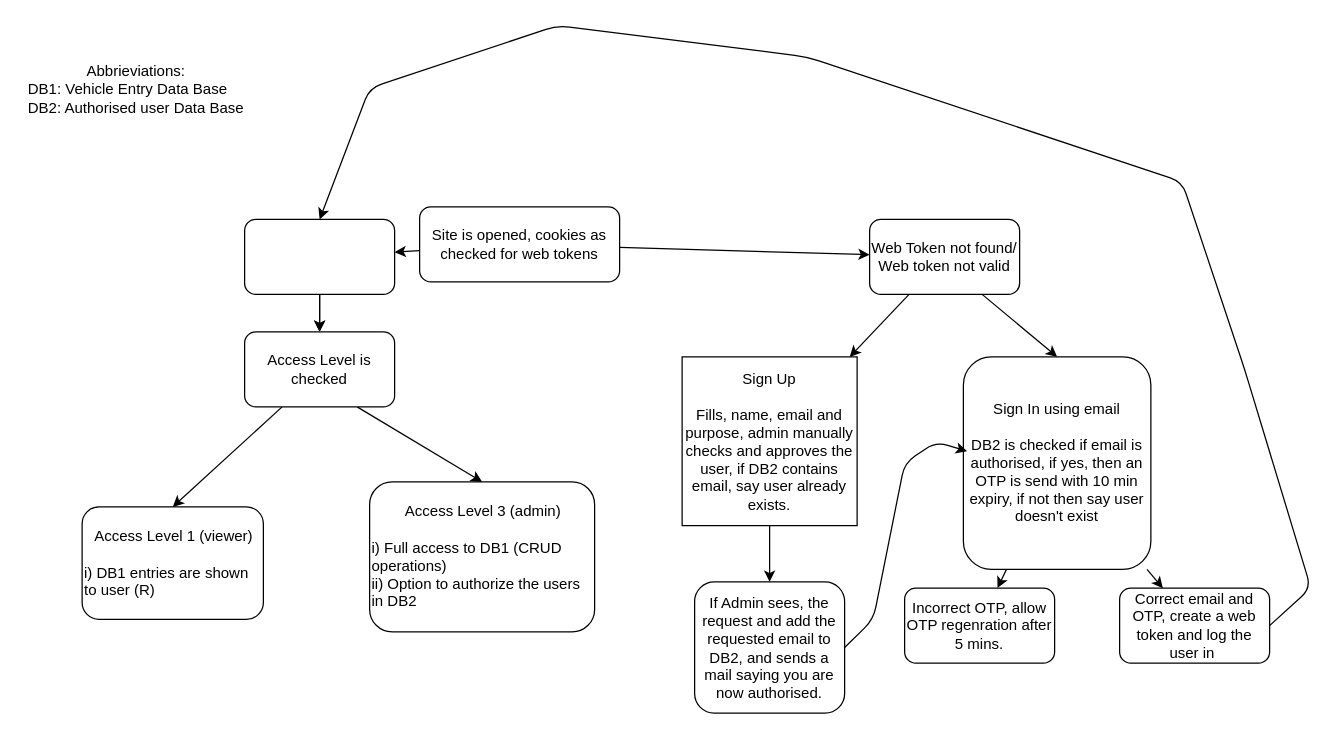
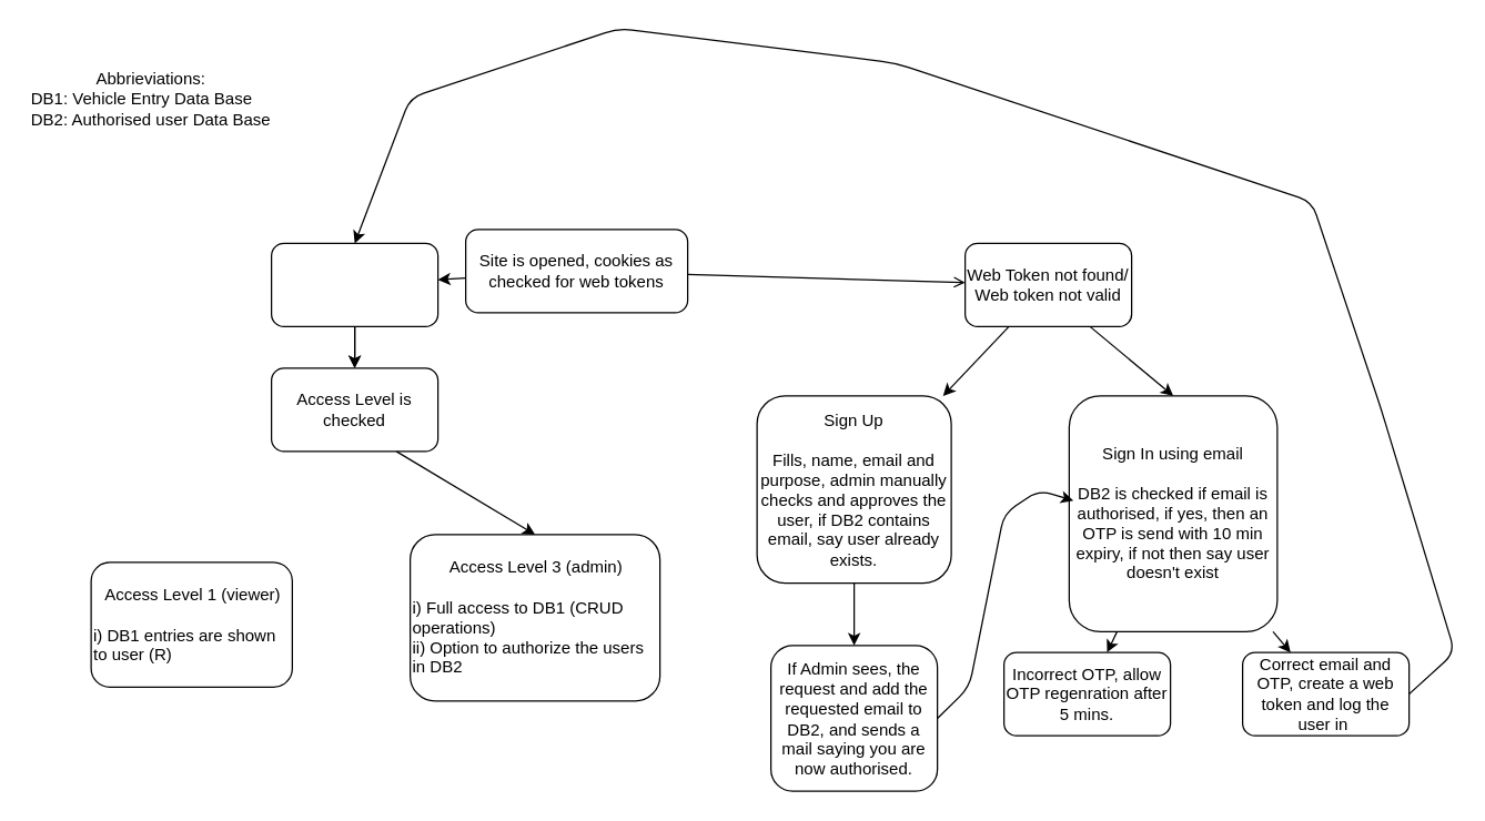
- <mxCell id="3" value="" style="edgeStyle=none;html=1;" parent="1" source="4" target="15" edge="1"><mxGeometry relative="1" as="geometry" /></mxCell>
+ <mxCell id="3" value="" style="edgeStyle=none;html=1;endArrow=open;" parent="1" source="4" target="15" edge="1"><mxGeometry relative="1" as="geometry" /></mxCell>
- <mxCell id="17" value="Sign Up&lt;br&gt;&lt;br&gt;Fills, name, email and purpose, admin manually checks and approves the user, if DB2 contains email, say user already exists." style="whiteSpace=wrap;html=1;glass=0;rounded=0;" parent="1" vertex="1"><mxGeometry x="545" y="285" width="140" height="135" as="geometry" /></mxCell>
+ <mxCell id="17" value="Sign Up&lt;br&gt;&lt;br&gt;Fills, name, email and purpose, admin manually checks and approves the user, if DB2 contains email, say user already exists." style="whiteSpace=wrap;html=1;rounded=1;glass=0;" parent="1" vertex="1"><mxGeometry x="545" y="285" width="140" height="135" as="geometry" /></mxCell>
- <mxCell id="5" style="edgeStyle=none;html=1;exitX=0.25;exitY=1;exitDx=0;exitDy=0;entryX=0.5;entryY=0;entryDx=0;entryDy=0;" parent="1" source="7" target="8" edge="1"><mxGeometry relative="1" as="geometry" /></mxCell>
